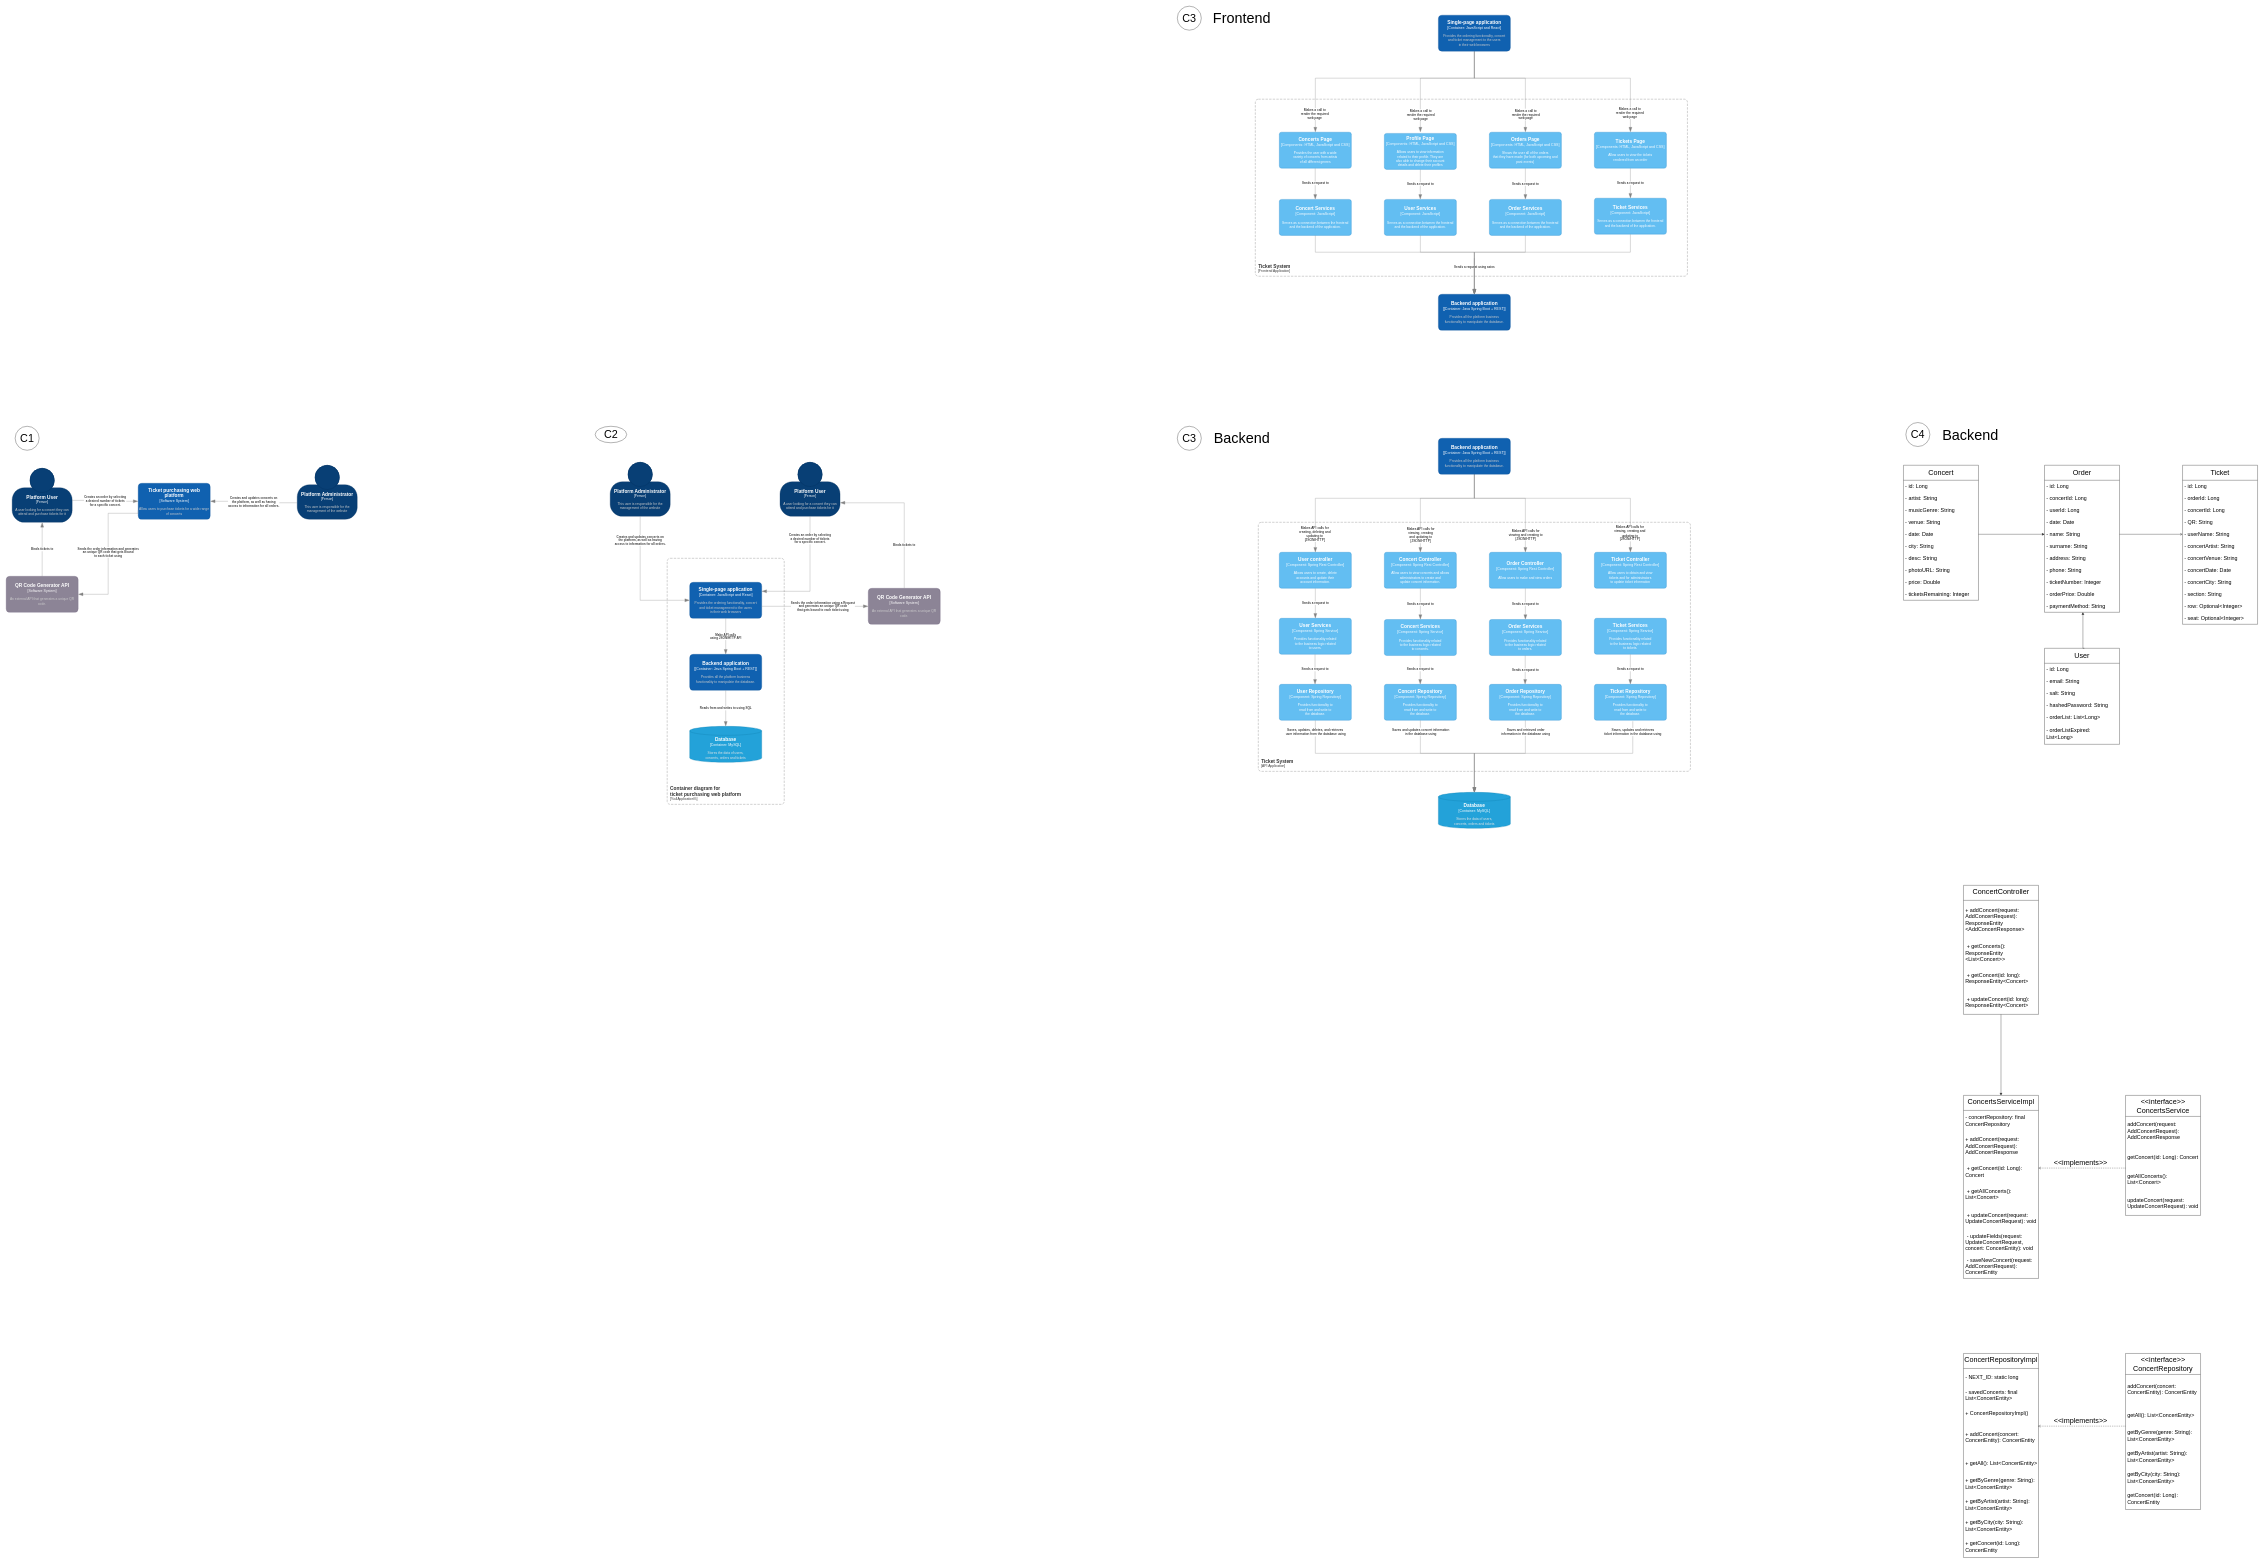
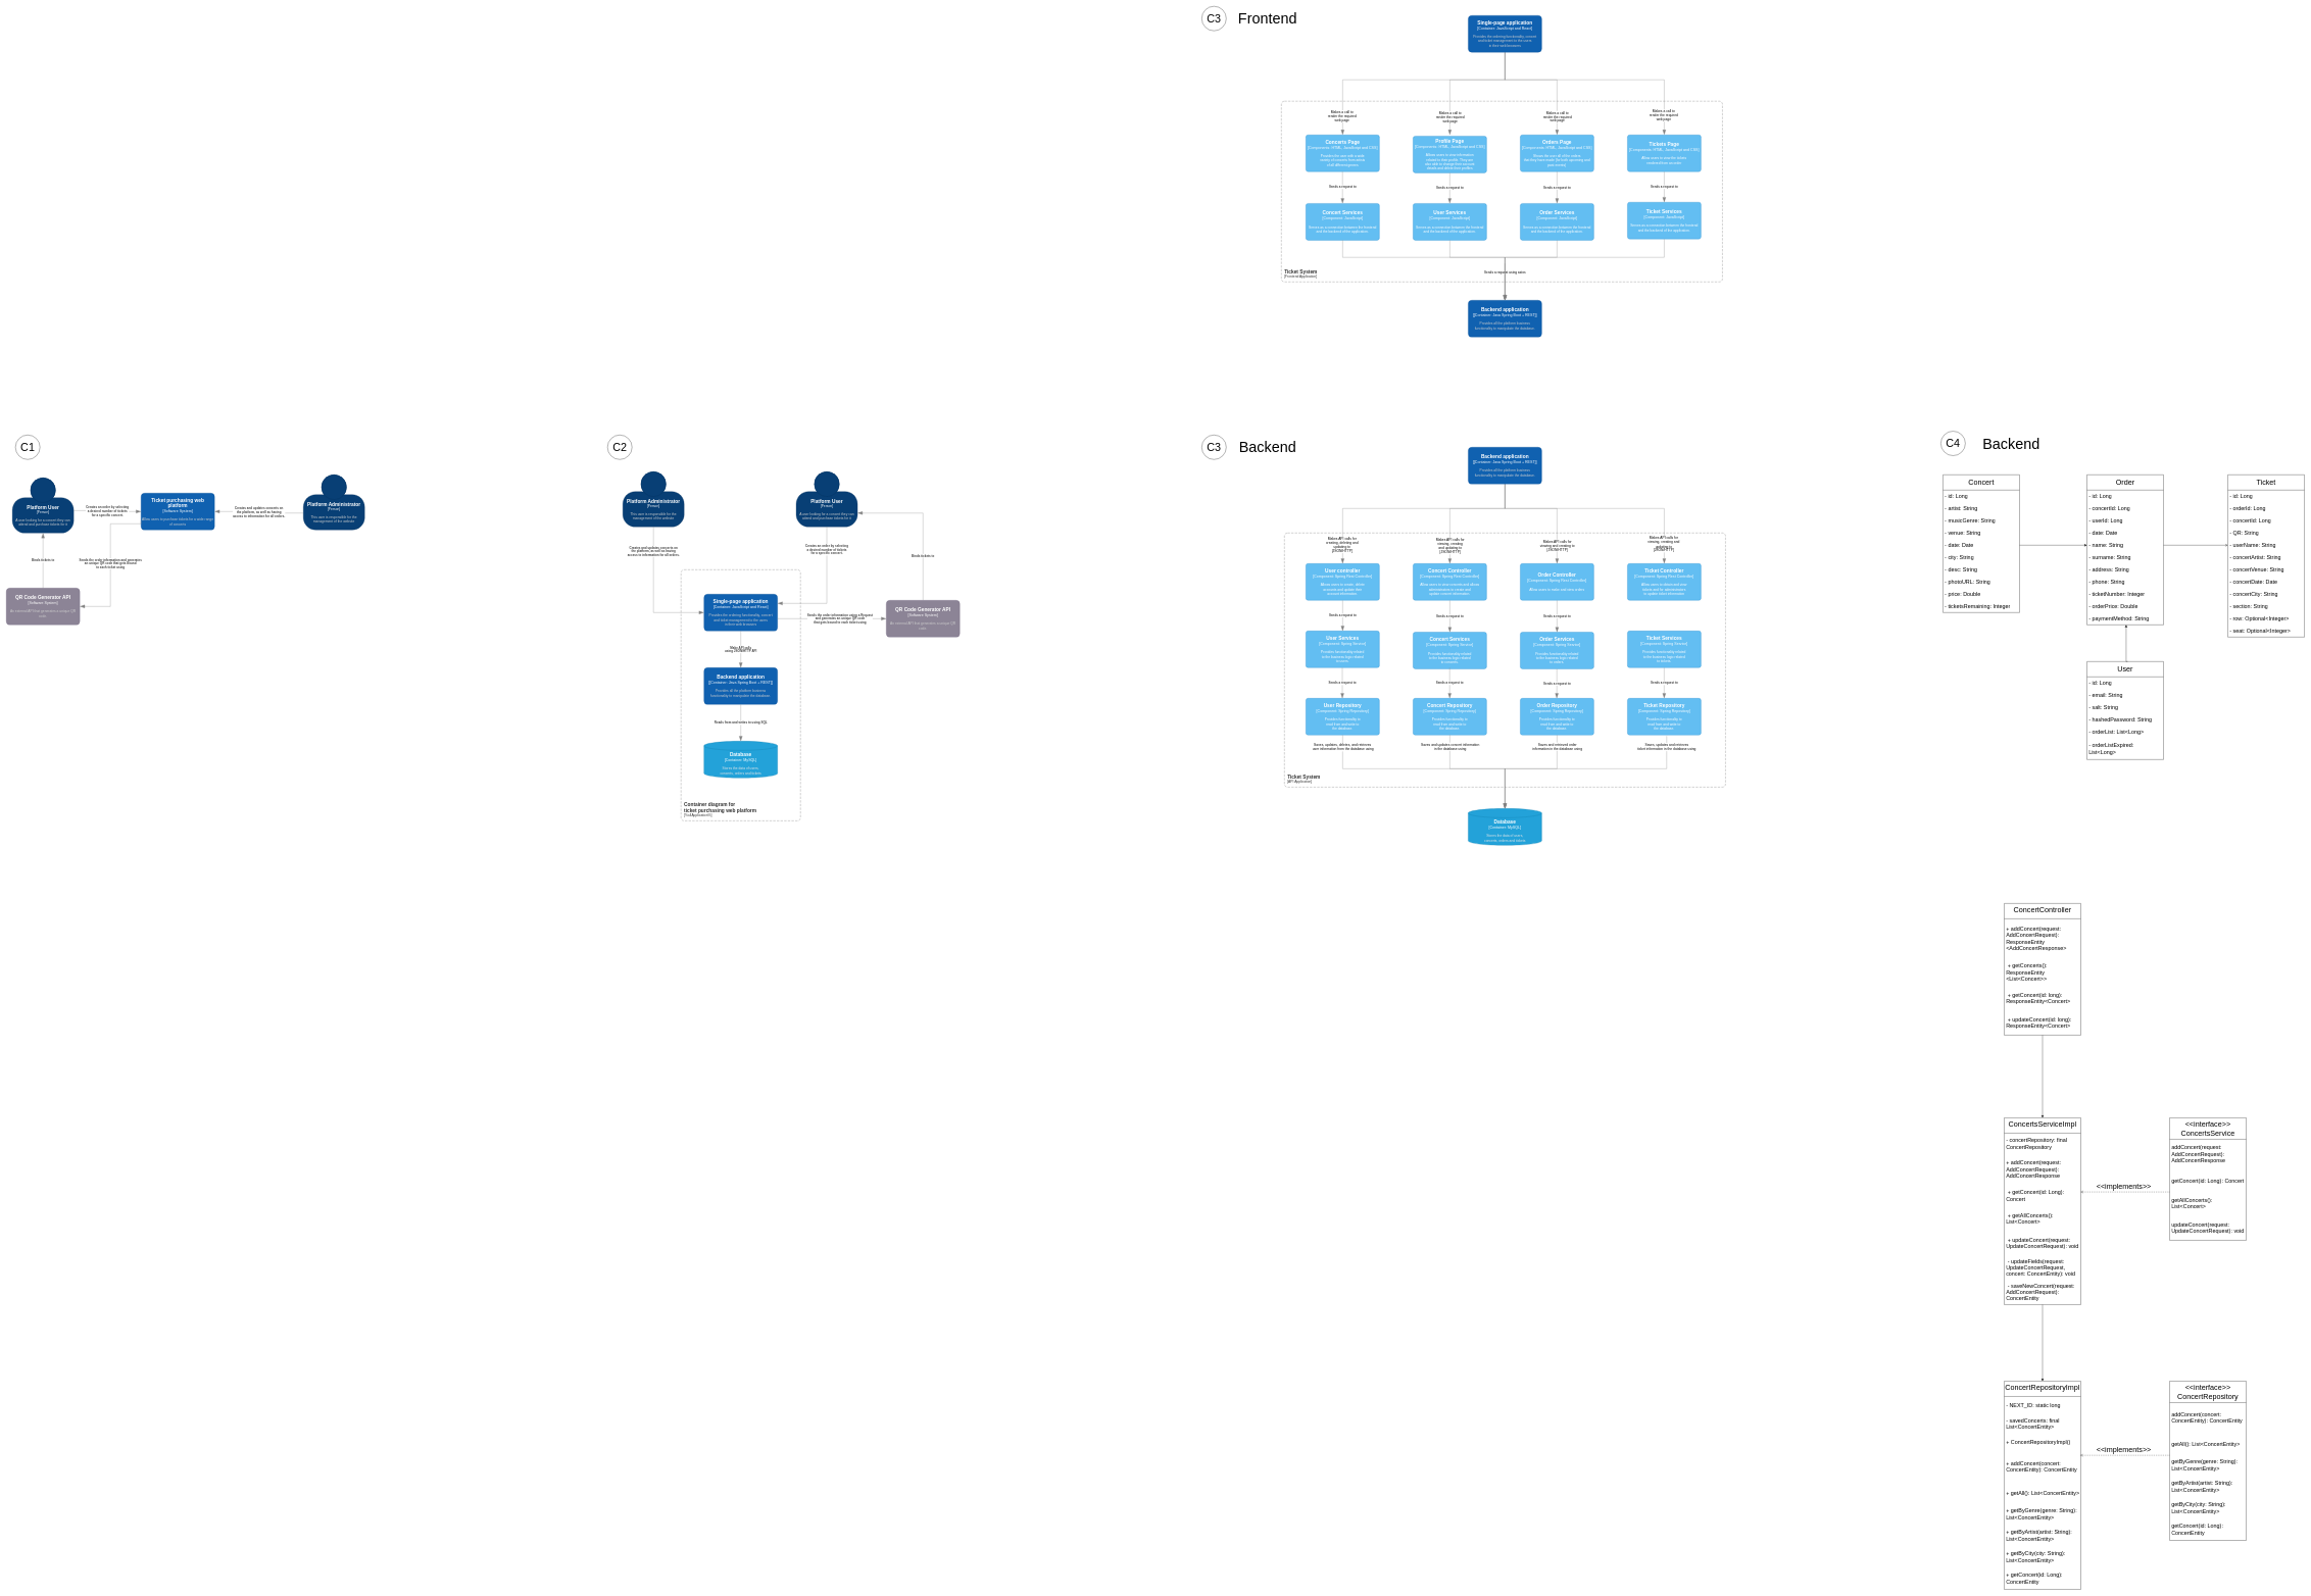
- <mxCell id="13" value="&lt;font style=&quot;font-size: 36px;&quot;&gt;C2&lt;/font&gt;" style="ellipse;whiteSpace=wrap;html=1;aspect=fixed;" parent="1" vertex="1"><mxGeometry x="1983" y="1420" width="105" height="55" as="geometry" /></mxCell>
+ <mxCell id="13" value="&lt;font style=&quot;font-size: 36px;&quot;&gt;C2&lt;/font&gt;" style="ellipse;whiteSpace=wrap;html=1;aspect=fixed;" parent="1" vertex="1"><mxGeometry x="1983" y="1420" width="80" height="80" as="geometry" /></mxCell>
- <mxCell id="95" value="&lt;font style=&quot;font-size: 36px;&quot;&gt;C4&lt;br&gt;&lt;/font&gt;" style="ellipse;whiteSpace=wrap;html=1;aspect=fixed;" parent="1" vertex="1"><mxGeometry x="6351" y="1407.5" width="80" height="80" as="geometry" /></mxCell>
+ <mxCell id="95" value="&lt;font style=&quot;font-size: 36px;&quot;&gt;C4&lt;br&gt;&lt;/font&gt;" style="ellipse;whiteSpace=wrap;html=1;aspect=fixed;" parent="1" vertex="1"><mxGeometry x="6336" y="1407.5" width="80" height="80" as="geometry" /></mxCell>
+ <mxCell id="148" style="edgeStyle=orthogonalEdgeStyle;rounded=0;orthogonalLoop=1;jettySize=auto;html=1;entryX=0.5;entryY=0;entryDx=0;entryDy=0;" edge="1" parent="1" source="149" target="172"><mxGeometry relative="1" as="geometry"><mxPoint x="6668" y="4510" as="targetPoint" /></mxGeometry></mxCell>
